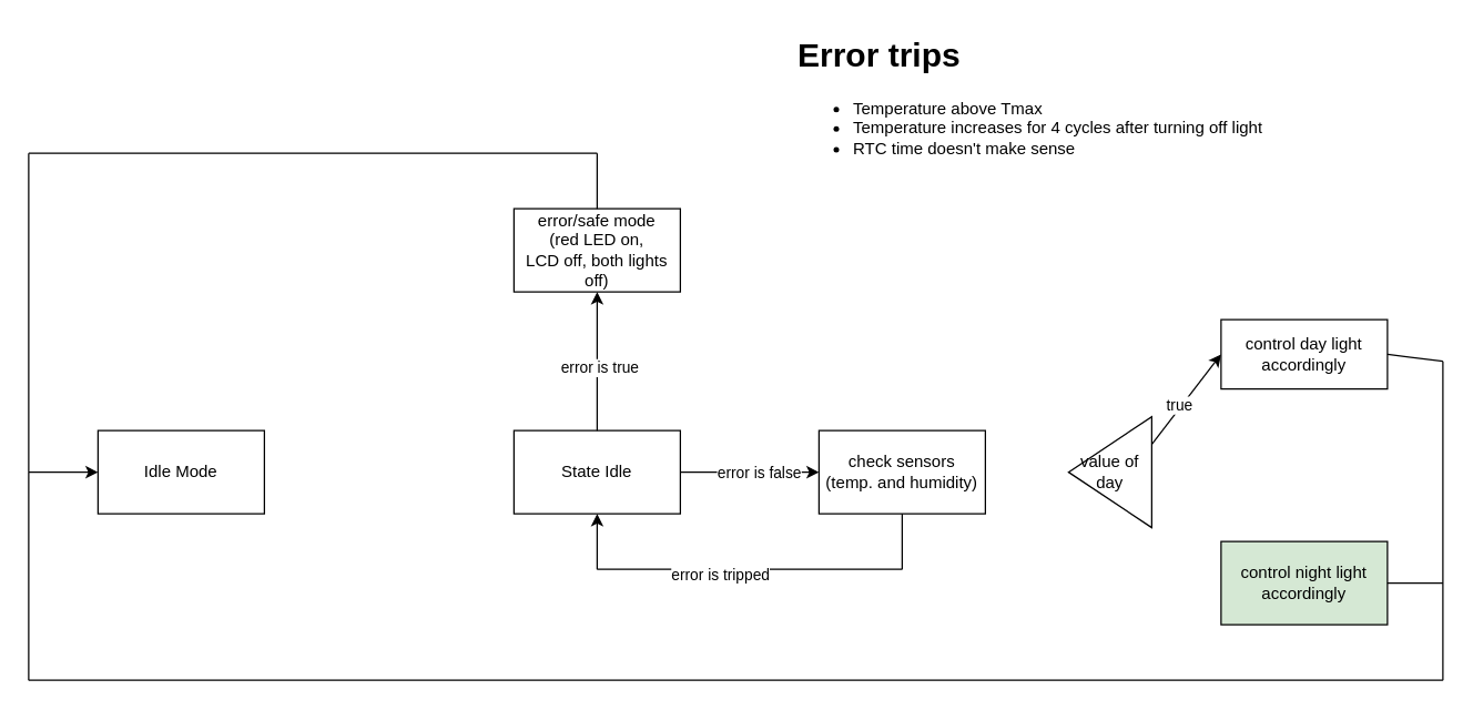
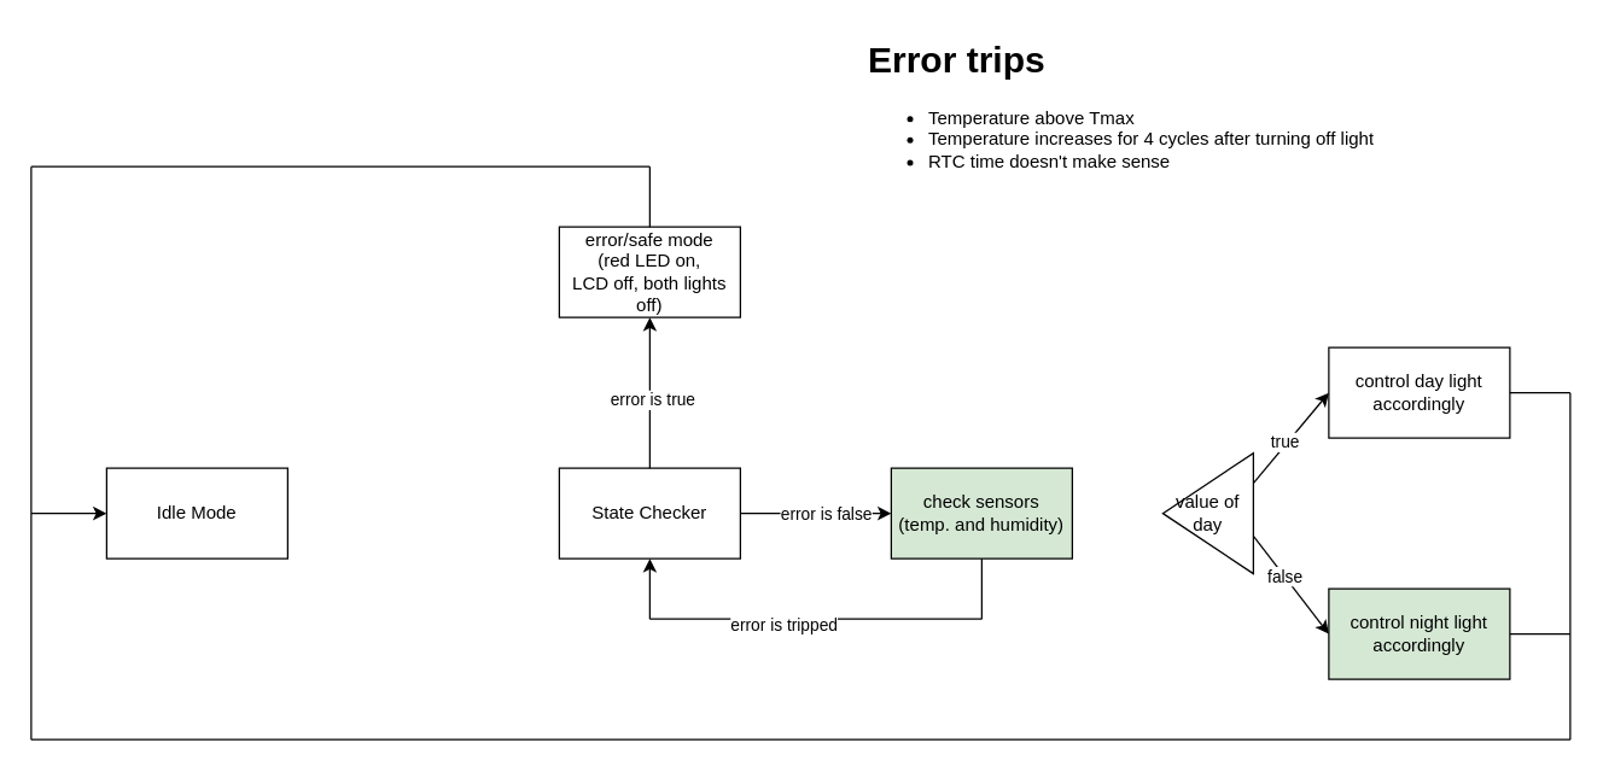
- <mxCell id="17" value="control day light&lt;br&gt;accordingly" style="rounded=0;whiteSpace=wrap;html=1;" vertex="1" parent="1"><mxGeometry x="880" y="230" width="120" height="50" as="geometry" /></mxCell>
+ <mxCell id="17" value="control day light&lt;br&gt;accordingly" style="rounded=0;whiteSpace=wrap;html=1;" vertex="1" parent="1"><mxGeometry x="880" y="230" width="120" height="60" as="geometry" /></mxCell>
- <mxCell id="3" value="State Idle" style="rounded=0;whiteSpace=wrap;html=1;" vertex="1" parent="1"><mxGeometry x="370" y="310" width="120" height="60" as="geometry" /></mxCell>
+ <mxCell id="3" value="State Checker" style="rounded=0;whiteSpace=wrap;html=1;" vertex="1" parent="1"><mxGeometry x="370" y="310" width="120" height="60" as="geometry" /></mxCell>
- <mxCell id="6" value="check sensors &lt;br&gt;(temp. and humidity)" style="rounded=0;whiteSpace=wrap;html=1;" vertex="1" parent="1"><mxGeometry x="590" y="310" width="120" height="60" as="geometry" /></mxCell>
+ <mxCell id="6" value="check sensors &lt;br&gt;(temp. and humidity)" style="rounded=0;whiteSpace=wrap;html=1;fillColor=#d5e8d4;" vertex="1" parent="1"><mxGeometry x="590" y="310" width="120" height="60" as="geometry" /></mxCell>
+ <mxCell id="21" value="" style="endArrow=classic;html=1;rounded=0;exitX=1;exitY=1;exitDx=0;exitDy=0;entryX=0;entryY=0.5;entryDx=0;entryDy=0;" edge="1" parent="1" source="9" target="20"><mxGeometry width="50" height="50" relative="1" as="geometry"><mxPoint x="900" y="380" as="sourcePoint" /><mxPoint x="950" y="330" as="targetPoint" /></mxGeometry></mxCell>
+ <mxCell id="22" value="false" style="edgeLabel;html=1;align=center;verticalAlign=middle;resizable=0;points=[];" vertex="1" connectable="0" parent="21"><mxGeometry x="-0.166" relative="1" as="geometry"><mxPoint as="offset" /></mxGeometry></mxCell>
